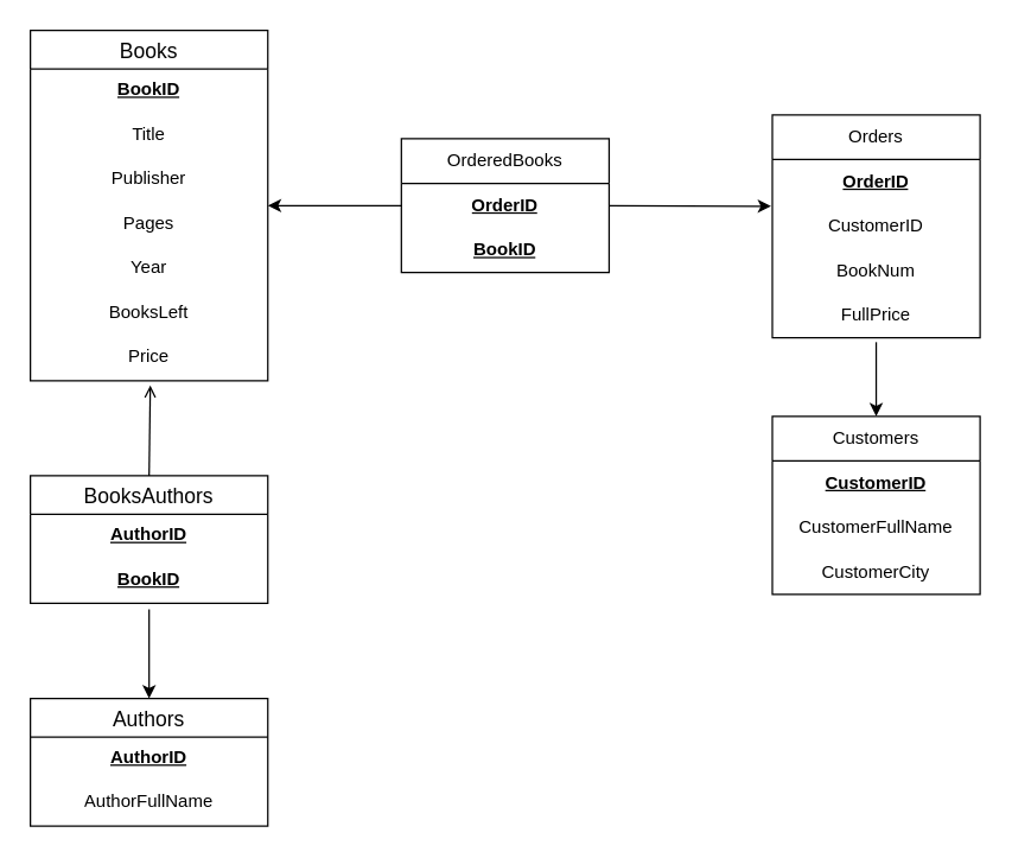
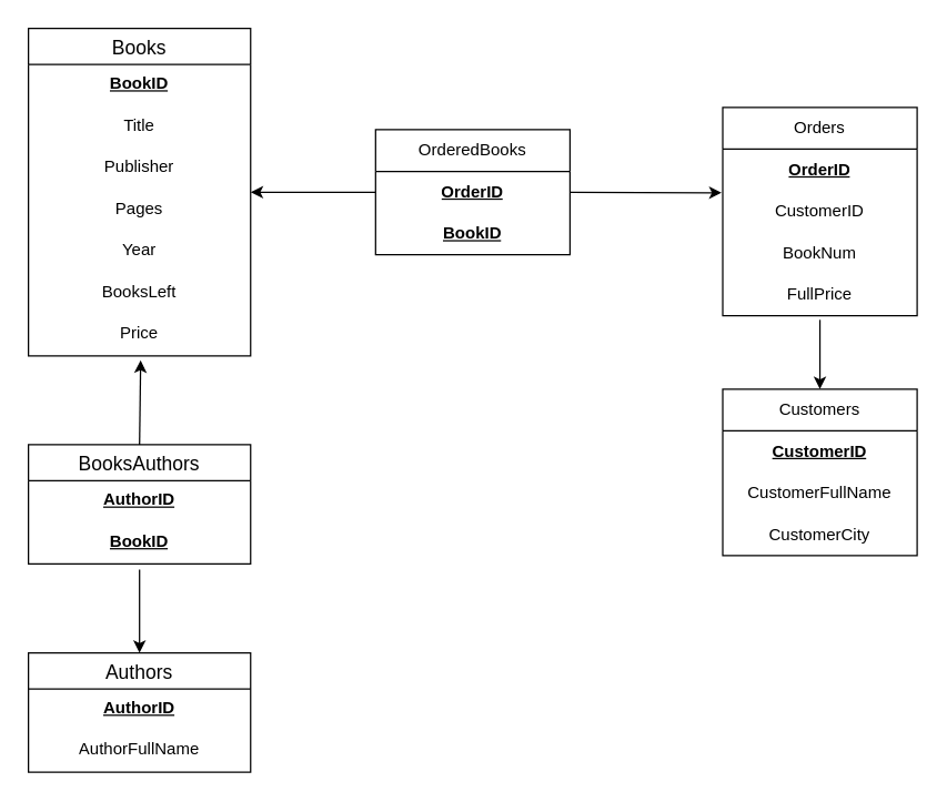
- <mxCell id="16" value="" style="endArrow=open;html=1;rounded=0;exitX=0.5;exitY=0;exitDx=0;exitDy=0;entryX=0.505;entryY=1.107;entryDx=0;entryDy=0;entryPerimeter=0;" edge="1" parent="1" source="10" target="9"><mxGeometry width="50" height="50" relative="1" as="geometry"><mxPoint x="240" y="320" as="sourcePoint" /><mxPoint x="220" y="270" as="targetPoint" /></mxGeometry></mxCell>
+ <mxCell id="16" value="" style="endArrow=classic;html=1;rounded=0;exitX=0.5;exitY=0;exitDx=0;exitDy=0;entryX=0.505;entryY=1.107;entryDx=0;entryDy=0;entryPerimeter=0;" edge="1" parent="1" source="10" target="9"><mxGeometry width="50" height="50" relative="1" as="geometry"><mxPoint x="240" y="320" as="sourcePoint" /><mxPoint x="220" y="270" as="targetPoint" /></mxGeometry></mxCell>
